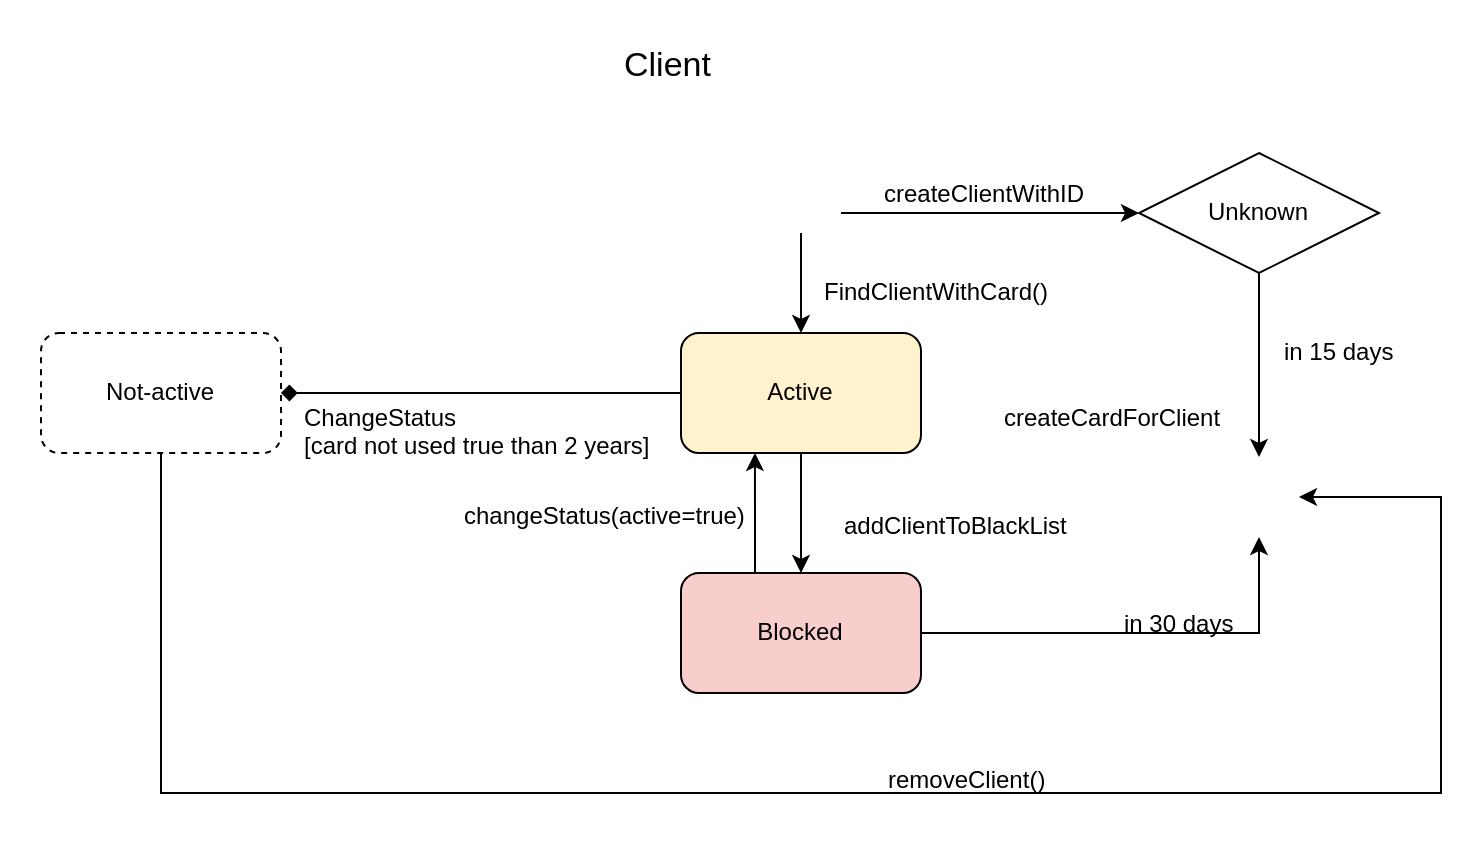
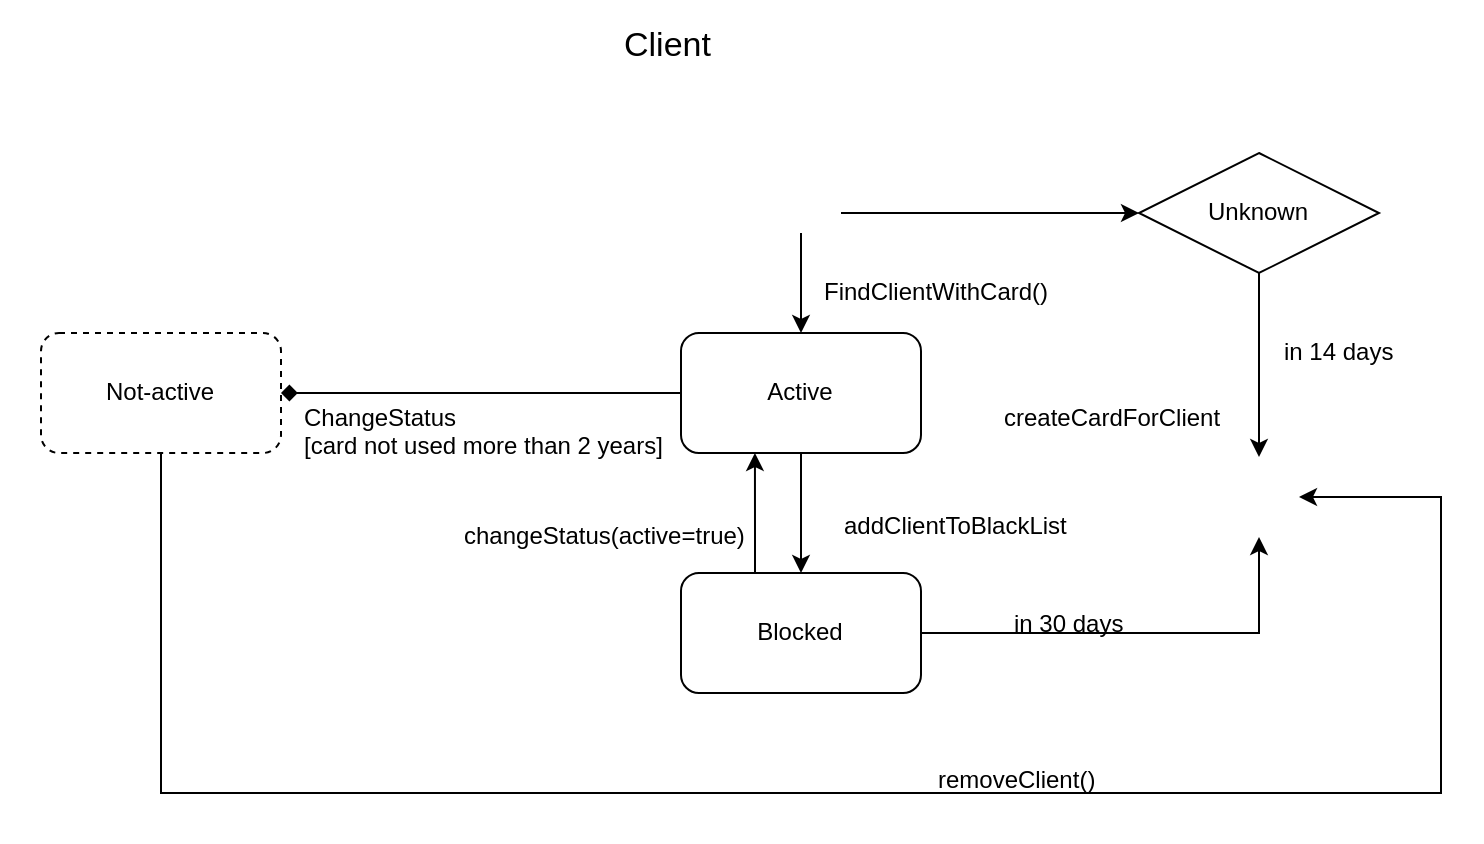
- <mxCell id="2" value="&lt;font style=&quot;font-size: 17px&quot;&gt;Client&lt;/font&gt;" style="text;html=1;resizable=0;points=[];autosize=1;align=left;verticalAlign=top;spacingTop=-4;" parent="1" vertex="1"><mxGeometry x="310" y="20" width="60" height="20" as="geometry" /></mxCell>
+ <mxCell id="2" value="&lt;font style=&quot;font-size: 17px&quot;&gt;Client&lt;/font&gt;" style="text;html=1;resizable=0;points=[];autosize=1;align=left;verticalAlign=top;spacingTop=-4;" parent="1" vertex="1"><mxGeometry x="310" y="10" width="60" height="20" as="geometry" /></mxCell>
- <mxCell id="20" value="createClientWithID" style="text;html=1;resizable=0;points=[];autosize=1;align=left;verticalAlign=top;spacingTop=-4;" parent="1" vertex="1"><mxGeometry x="440" y="87" width="120" height="20" as="geometry" /></mxCell>
- <mxCell id="15" value="in 15 days" style="text;html=1;resizable=0;points=[];autosize=1;align=left;verticalAlign=top;spacingTop=-4;" parent="1" vertex="1"><mxGeometry x="640" y="166" width="70" height="20" as="geometry" /></mxCell>
+ <mxCell id="15" value="in 14 days" style="text;html=1;resizable=0;points=[];autosize=1;align=left;verticalAlign=top;spacingTop=-4;" parent="1" vertex="1"><mxGeometry x="640" y="166" width="70" height="20" as="geometry" /></mxCell>
- <mxCell id="8" value="Active" style="rounded=1;whiteSpace=wrap;html=1;fillColor=#fff2cc;" parent="1" vertex="1"><mxGeometry x="340" y="166" width="120" height="60" as="geometry" /></mxCell>
+ <mxCell id="8" value="Active" style="rounded=1;whiteSpace=wrap;html=1;" parent="1" vertex="1"><mxGeometry x="340" y="166" width="120" height="60" as="geometry" /></mxCell>
- <mxCell id="19" value="ChangeStatus&lt;br&gt;[card not used true than 2 years]" style="text;html=1;resizable=0;points=[];autosize=1;align=left;verticalAlign=top;spacingTop=-4;" parent="1" vertex="1"><mxGeometry x="150" y="199" width="190" height="30" as="geometry" /></mxCell>
+ <mxCell id="19" value="ChangeStatus&lt;br&gt;[card not used more than 2 years]" style="text;html=1;resizable=0;points=[];autosize=1;align=left;verticalAlign=top;spacingTop=-4;" parent="1" vertex="1"><mxGeometry x="150" y="199" width="190" height="30" as="geometry" /></mxCell>
- <mxCell id="24" value="changeStatus(active=true)" style="text;html=1;resizable=0;points=[];autosize=1;align=left;verticalAlign=top;spacingTop=-4;" vertex="1" parent="1"><mxGeometry x="230" y="248" width="160" height="20" as="geometry" /></mxCell>
+ <mxCell id="24" value="changeStatus(active=true)" style="text;html=1;resizable=0;points=[];autosize=1;align=left;verticalAlign=top;spacingTop=-4;" vertex="1" parent="1"><mxGeometry x="230" y="258" width="160" height="20" as="geometry" /></mxCell>
- <mxCell id="25" value="in 30 days" style="text;html=1;resizable=0;points=[];autosize=1;align=left;verticalAlign=top;spacingTop=-4;" vertex="1" parent="1"><mxGeometry x="560" y="302" width="70" height="20" as="geometry" /></mxCell>
+ <mxCell id="25" value="in 30 days" style="text;html=1;resizable=0;points=[];autosize=1;align=left;verticalAlign=top;spacingTop=-4;" vertex="1" parent="1"><mxGeometry x="505" y="302" width="70" height="20" as="geometry" /></mxCell>
- <mxCell id="11" value="Blocked" style="rounded=1;whiteSpace=wrap;html=1;fillColor=#f8cecc;" parent="1" vertex="1"><mxGeometry x="340" y="286" width="120" height="60" as="geometry" /></mxCell>
+ <mxCell id="11" value="Blocked" style="rounded=1;whiteSpace=wrap;html=1;" parent="1" vertex="1"><mxGeometry x="340" y="286" width="120" height="60" as="geometry" /></mxCell>
- <mxCell id="23" value="removeClient()" style="text;html=1;resizable=0;points=[];autosize=1;align=left;verticalAlign=top;spacingTop=-4;" parent="1" vertex="1"><mxGeometry x="442" y="380" width="90" height="20" as="geometry" /></mxCell>
+ <mxCell id="23" value="removeClient()" style="text;html=1;resizable=0;points=[];autosize=1;align=left;verticalAlign=top;spacingTop=-4;" parent="1" vertex="1"><mxGeometry x="467" y="380" width="90" height="20" as="geometry" /></mxCell>
